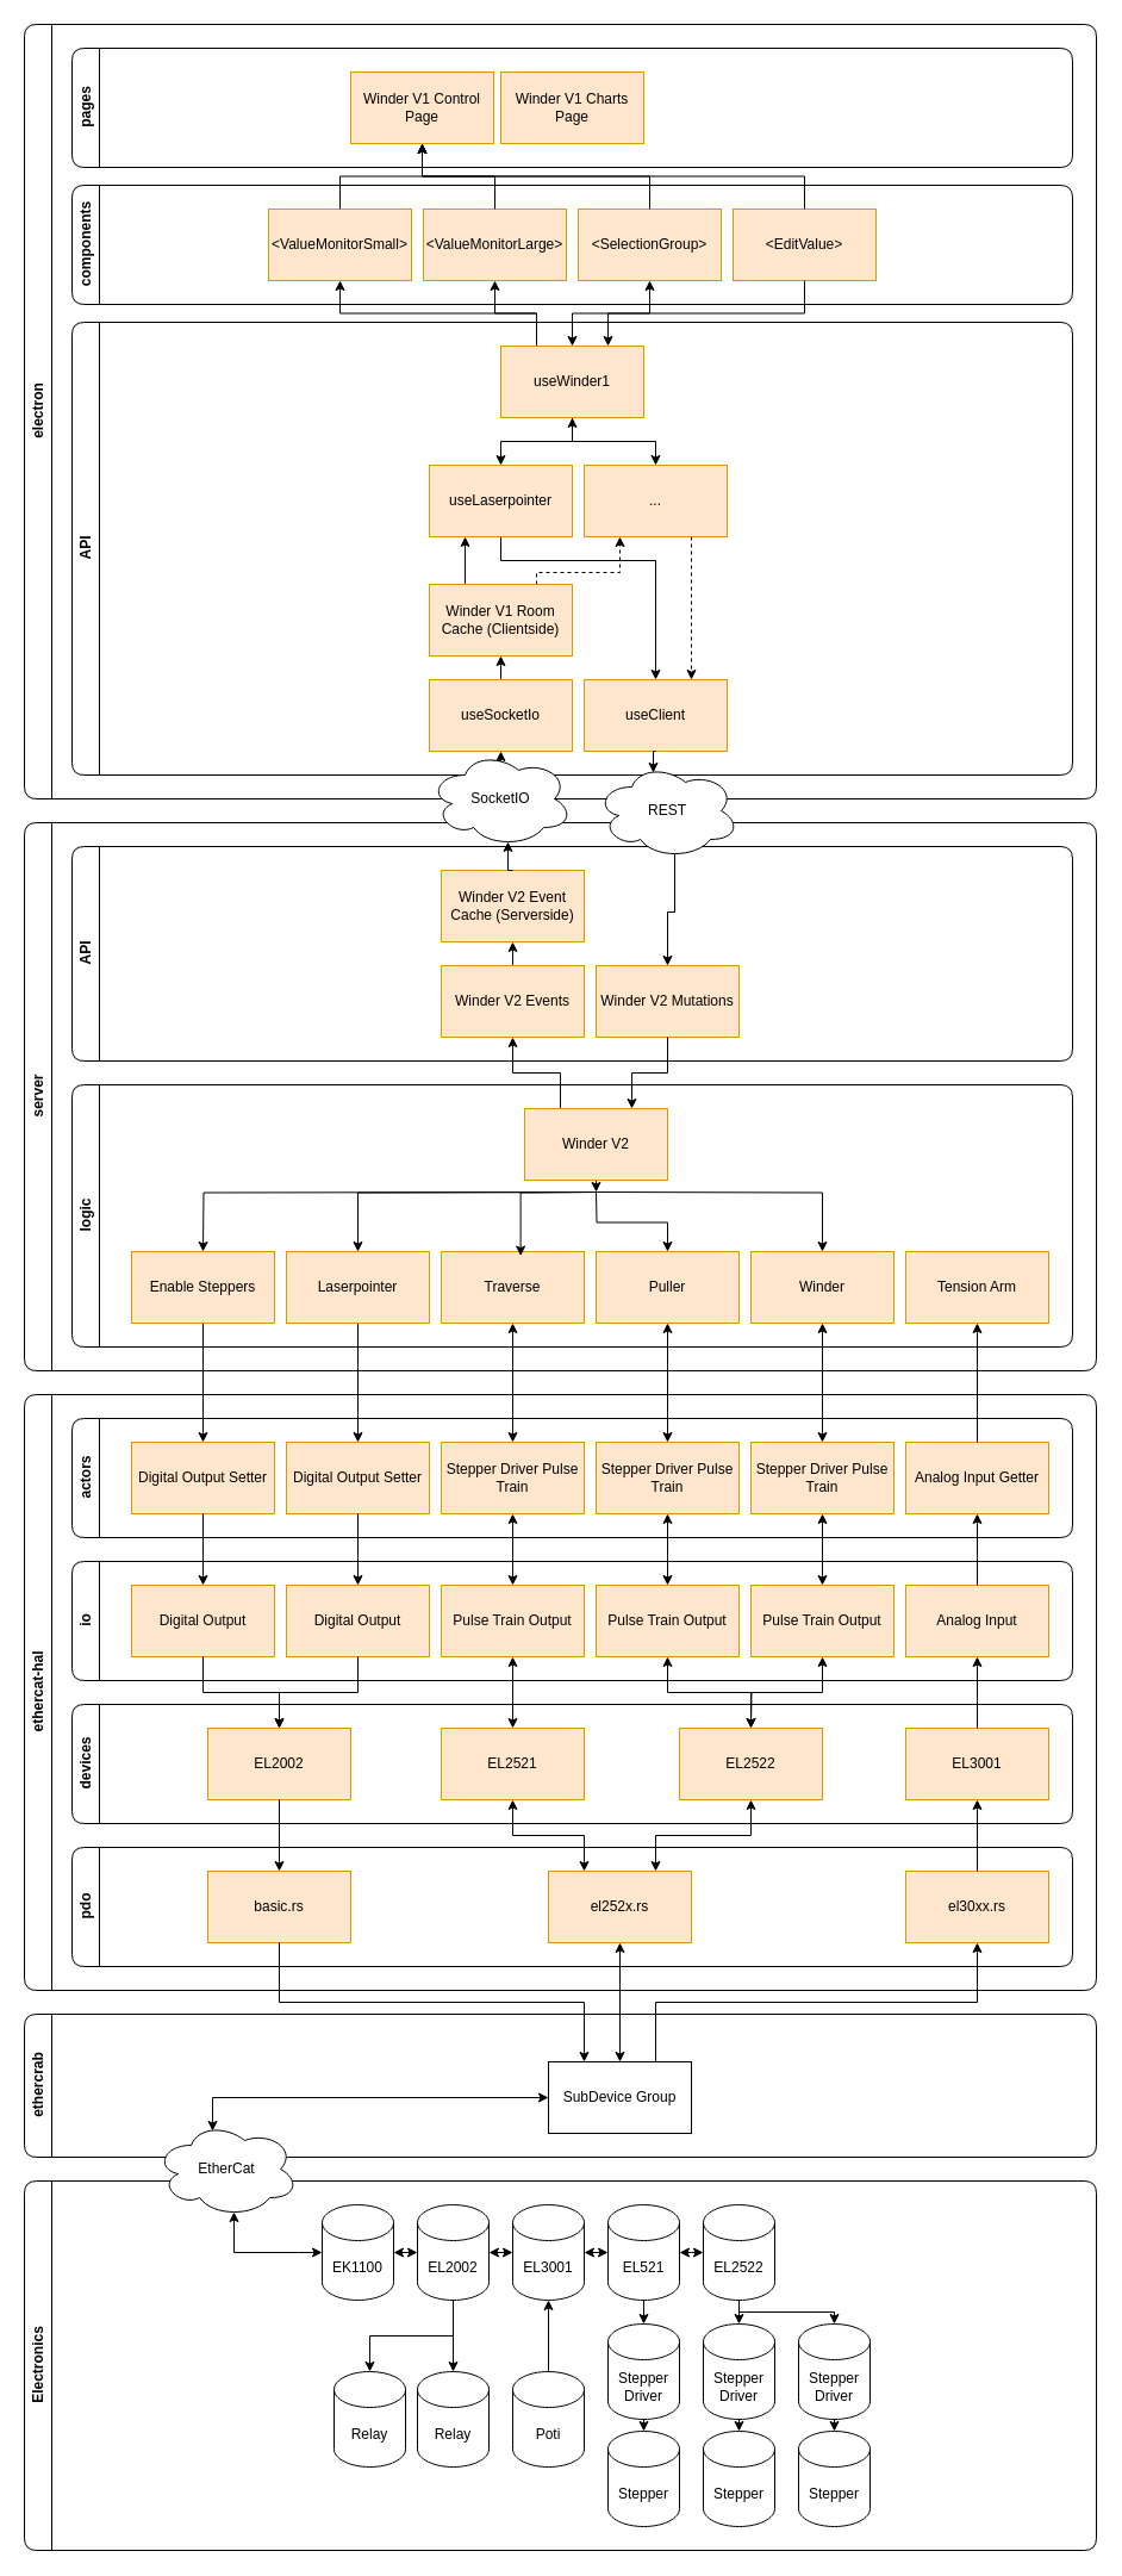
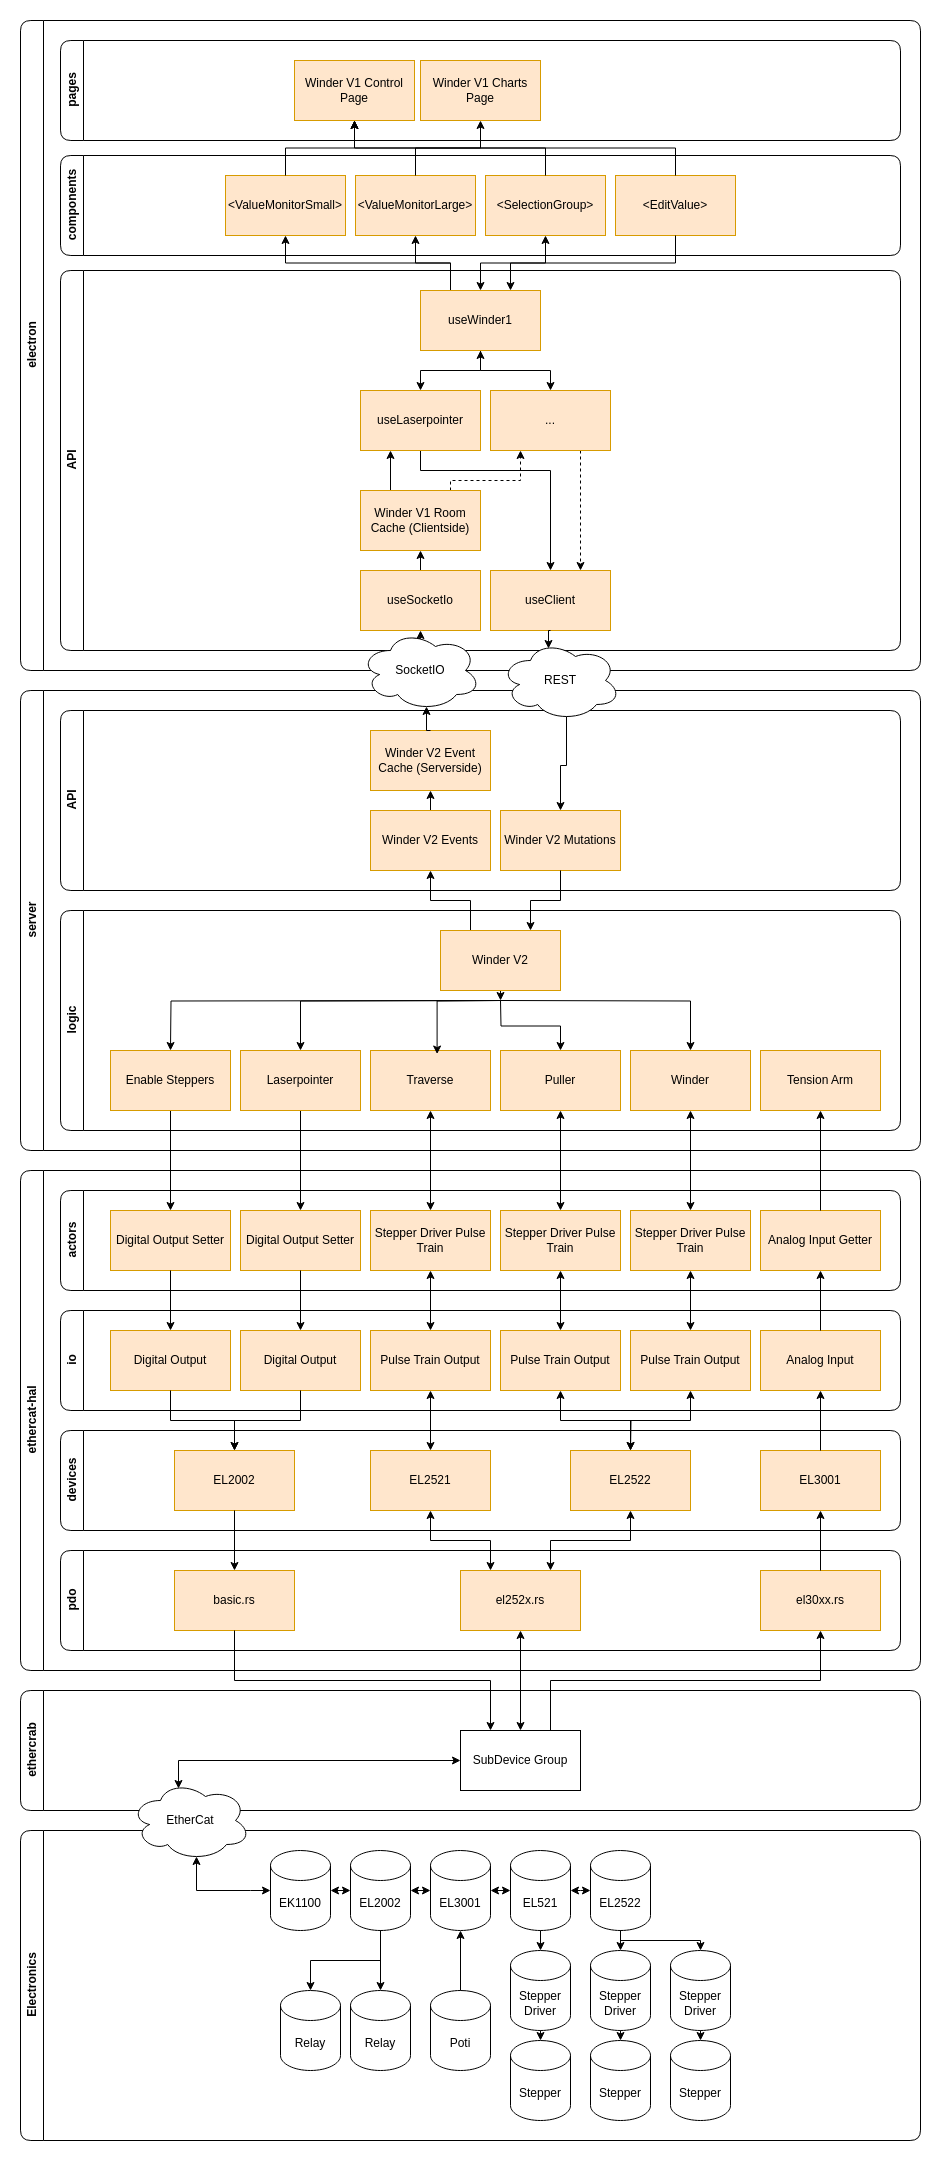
- <mxCell id="134" style="edgeStyle=orthogonalEdgeStyle;rounded=0;orthogonalLoop=1;jettySize=auto;html=1;exitX=0.5;exitY=0;exitDx=0;exitDy=0;" edge="1" parent="1" source="131" target="124"><mxGeometry relative="1" as="geometry" /></mxCell>
+ <mxCell id="134" style="edgeStyle=orthogonalEdgeStyle;rounded=0;orthogonalLoop=1;jettySize=auto;html=1;exitX=0.5;exitY=0;exitDx=0;exitDy=0;" edge="1" parent="1" source="131" target="125"><mxGeometry relative="1" as="geometry" /></mxCell>
